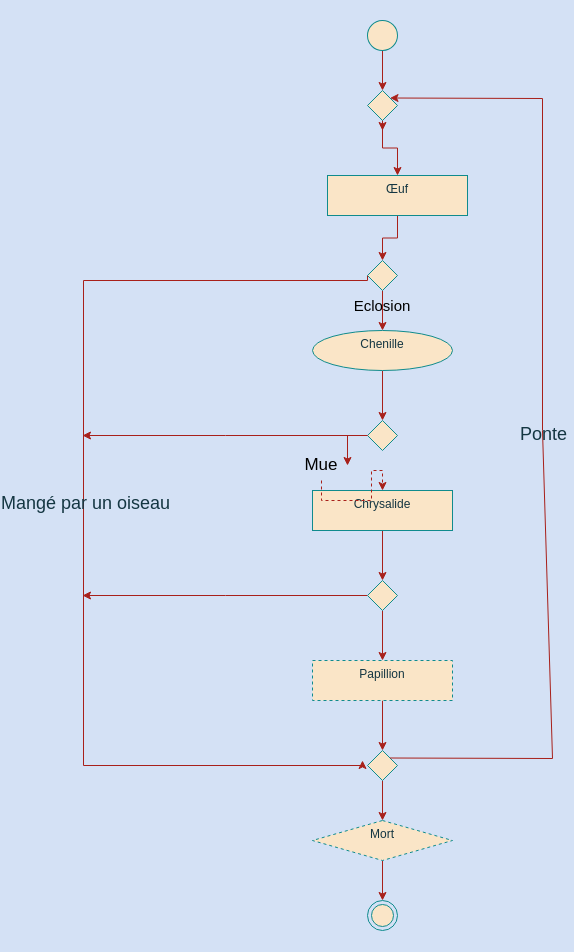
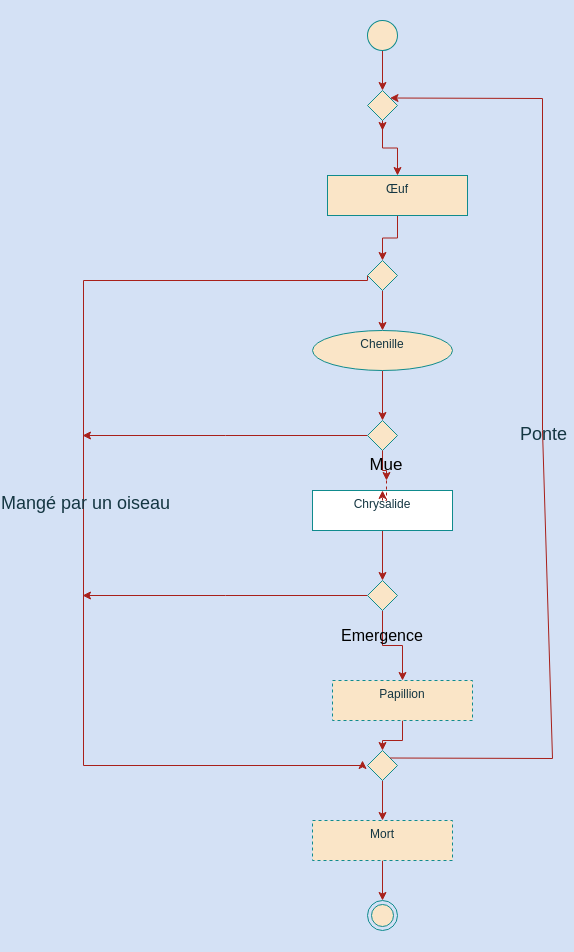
- <mxCell id="32" value="&lt;font style=&quot;font-size: 15px;&quot;&gt;Eclosion&lt;/font&gt;" style="text;html=1;align=center;verticalAlign=middle;whiteSpace=wrap;rounded=0;labelBackgroundColor=none;" vertex="1" parent="1"><mxGeometry x="290" y="290" width="60" height="30" as="geometry" /></mxCell>
- <mxCell id="35" value="&lt;font style=&quot;font-size: 17px;&quot;&gt;Mue&lt;/font&gt;" style="text;html=1;strokeColor=none;fillColor=none;align=center;verticalAlign=middle;whiteSpace=wrap;rounded=0;" vertex="1" parent="1"><mxGeometry x="229" y="450" width="60" height="30" as="geometry" /></mxCell>
+ <mxCell id="35" value="&lt;font style=&quot;font-size: 17px;&quot;&gt;Mue&lt;/font&gt;" style="text;html=1;strokeColor=none;fillColor=none;align=center;verticalAlign=middle;whiteSpace=wrap;rounded=0;" vertex="1" parent="1"><mxGeometry x="294" y="450" width="60" height="30" as="geometry" /></mxCell>
- <mxCell id="10" value="Chrysalide" style="html=1;align=center;verticalAlign=top;rounded=0;absoluteArcSize=1;arcSize=10;dashed=0;whiteSpace=wrap;labelBackgroundColor=none;fillColor=#FAE5C7;strokeColor=#0F8B8D;fontColor=#143642;" parent="1" vertex="1"><mxGeometry x="250" y="490" width="140" height="40" as="geometry" /></mxCell>
+ <mxCell id="10" value="Chrysalide" style="html=1;align=center;verticalAlign=top;rounded=0;absoluteArcSize=1;arcSize=10;dashed=0;whiteSpace=wrap;labelBackgroundColor=none;fillColor=#ffffff;strokeColor=#0F8B8D;fontColor=#143642;" parent="1" vertex="1"><mxGeometry x="250" y="490" width="140" height="40" as="geometry" /></mxCell>
+ <mxCell id="33" value="&lt;font style=&quot;font-size: 16px;&quot;&gt;Emergence&lt;/font&gt;" style="text;html=1;strokeColor=none;fillColor=none;align=center;verticalAlign=middle;whiteSpace=wrap;rounded=0;" vertex="1" parent="1"><mxGeometry x="290" y="620" width="60" height="30" as="geometry" /></mxCell>
- <mxCell id="12" value="Papillion" style="html=1;align=center;verticalAlign=top;rounded=0;absoluteArcSize=1;arcSize=10;dashed=1;whiteSpace=wrap;labelBackgroundColor=none;fillColor=#FAE5C7;strokeColor=#0F8B8D;fontColor=#143642;" parent="1" vertex="1"><mxGeometry x="250" y="660" width="140" height="40" as="geometry" /></mxCell>
+ <mxCell id="12" value="Papillion" style="html=1;align=center;verticalAlign=top;rounded=0;absoluteArcSize=1;arcSize=10;dashed=1;whiteSpace=wrap;labelBackgroundColor=none;fillColor=#FAE5C7;strokeColor=#0F8B8D;fontColor=#143642;" parent="1" vertex="1"><mxGeometry x="270" y="680" width="140" height="40" as="geometry" /></mxCell>
- <mxCell id="14" value="Mort" style="rhombus;html=1;align=center;verticalAlign=top;absoluteArcSize=1;arcSize=10;dashed=1;whiteSpace=wrap;labelBackgroundColor=none;fillColor=#FAE5C7;strokeColor=#0F8B8D;fontColor=#143642;" parent="1" vertex="1"><mxGeometry x="250" y="820" width="140" height="40" as="geometry" /></mxCell>
+ <mxCell id="14" value="Mort" style="html=1;align=center;verticalAlign=top;rounded=0;absoluteArcSize=1;arcSize=10;dashed=1;whiteSpace=wrap;labelBackgroundColor=none;fillColor=#FAE5C7;strokeColor=#0F8B8D;fontColor=#143642;" parent="1" vertex="1"><mxGeometry x="250" y="820" width="140" height="40" as="geometry" /></mxCell>
